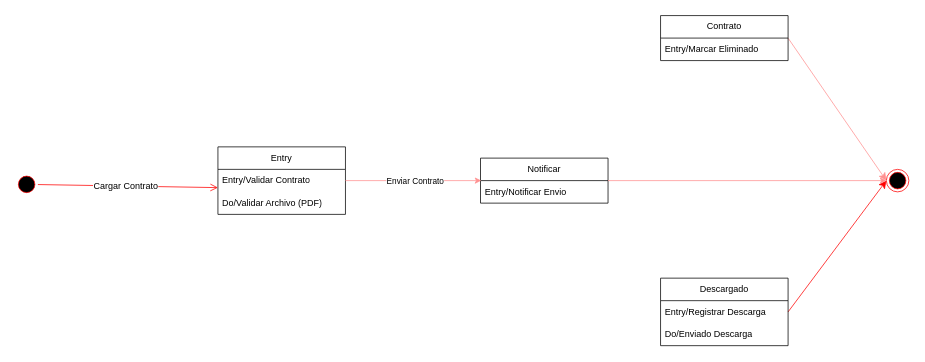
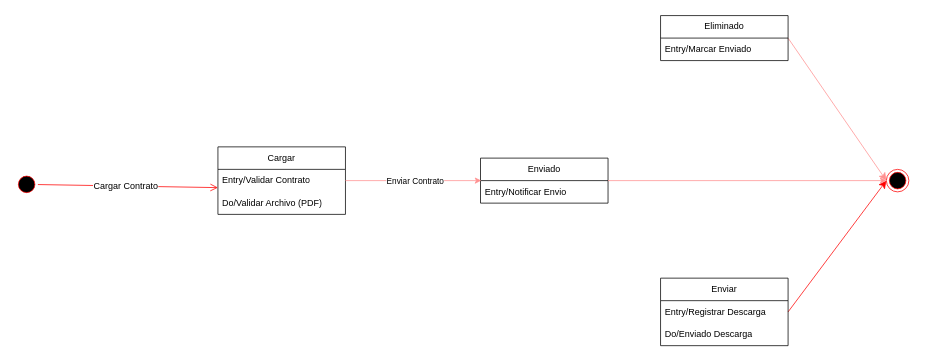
- <mxCell id="13" value="Contrato" style="swimlane;fontStyle=0;childLayout=stackLayout;horizontal=1;startSize=30;horizontalStack=0;resizeParent=1;resizeParentMax=0;resizeLast=0;collapsible=1;marginBottom=0;whiteSpace=wrap;html=1;" vertex="1" parent="1"><mxGeometry x="880" y="20" width="170" height="60" as="geometry" /></mxCell>
+ <mxCell id="13" value="Eliminado" style="swimlane;fontStyle=0;childLayout=stackLayout;horizontal=1;startSize=30;horizontalStack=0;resizeParent=1;resizeParentMax=0;resizeLast=0;collapsible=1;marginBottom=0;whiteSpace=wrap;html=1;" vertex="1" parent="1"><mxGeometry x="880" y="20" width="170" height="60" as="geometry" /></mxCell>
- <mxCell id="14" value="Entry/Marcar Eliminado" style="text;strokeColor=none;fillColor=none;align=left;verticalAlign=middle;spacingLeft=4;spacingRight=4;overflow=hidden;points=[[0,0.5],[1,0.5]];portConstraint=eastwest;rotatable=0;whiteSpace=wrap;html=1;" vertex="1" parent="13"><mxGeometry y="30" width="170" height="30" as="geometry" /></mxCell>
+ <mxCell id="14" value="Entry/Marcar Enviado" style="text;strokeColor=none;fillColor=none;align=left;verticalAlign=middle;spacingLeft=4;spacingRight=4;overflow=hidden;points=[[0,0.5],[1,0.5]];portConstraint=eastwest;rotatable=0;whiteSpace=wrap;html=1;" vertex="1" parent="13"><mxGeometry y="30" width="170" height="30" as="geometry" /></mxCell>
- <mxCell id="10" value="Entry" style="swimlane;fontStyle=0;childLayout=stackLayout;horizontal=1;startSize=30;horizontalStack=0;resizeParent=1;resizeParentMax=0;resizeLast=0;collapsible=1;marginBottom=0;whiteSpace=wrap;html=1;" vertex="1" parent="1"><mxGeometry x="290" y="195" width="170" height="90" as="geometry" /></mxCell>
+ <mxCell id="10" value="Cargar" style="swimlane;fontStyle=0;childLayout=stackLayout;horizontal=1;startSize=30;horizontalStack=0;resizeParent=1;resizeParentMax=0;resizeLast=0;collapsible=1;marginBottom=0;whiteSpace=wrap;html=1;" vertex="1" parent="1"><mxGeometry x="290" y="195" width="170" height="90" as="geometry" /></mxCell>
- <mxCell id="18" value="Notificar" style="swimlane;fontStyle=0;childLayout=stackLayout;horizontal=1;startSize=30;horizontalStack=0;resizeParent=1;resizeParentMax=0;resizeLast=0;collapsible=1;marginBottom=0;whiteSpace=wrap;html=1;" vertex="1" parent="1"><mxGeometry x="640" y="210" width="170" height="60" as="geometry" /></mxCell>
+ <mxCell id="18" value="Enviado" style="swimlane;fontStyle=0;childLayout=stackLayout;horizontal=1;startSize=30;horizontalStack=0;resizeParent=1;resizeParentMax=0;resizeLast=0;collapsible=1;marginBottom=0;whiteSpace=wrap;html=1;" vertex="1" parent="1"><mxGeometry x="640" y="210" width="170" height="60" as="geometry" /></mxCell>
- <mxCell id="15" value="Descargado" style="swimlane;fontStyle=0;childLayout=stackLayout;horizontal=1;startSize=30;horizontalStack=0;resizeParent=1;resizeParentMax=0;resizeLast=0;collapsible=1;marginBottom=0;whiteSpace=wrap;html=1;" vertex="1" parent="1"><mxGeometry x="880" y="370" width="170" height="90" as="geometry" /></mxCell>
+ <mxCell id="15" value="Enviar" style="swimlane;fontStyle=0;childLayout=stackLayout;horizontal=1;startSize=30;horizontalStack=0;resizeParent=1;resizeParentMax=0;resizeLast=0;collapsible=1;marginBottom=0;whiteSpace=wrap;html=1;" vertex="1" parent="1"><mxGeometry x="880" y="370" width="170" height="90" as="geometry" /></mxCell>
